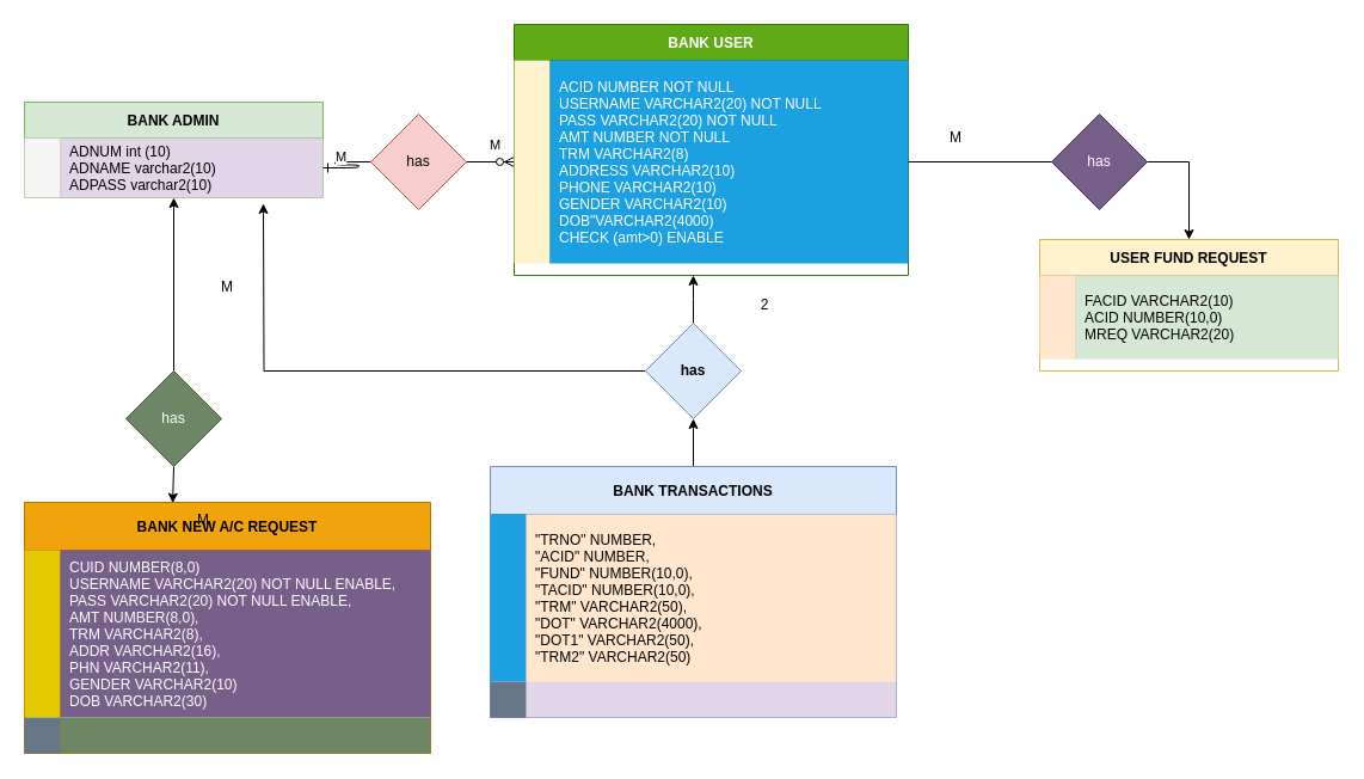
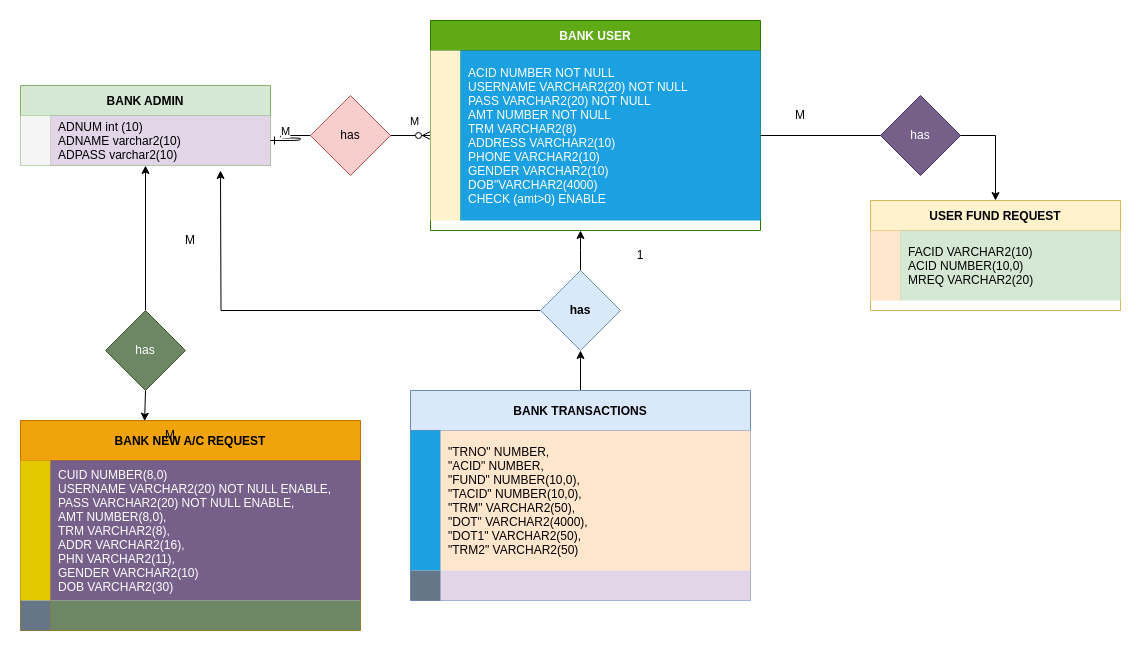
- <mxCell id="27" value="2" style="text;strokeColor=none;align=center;fillColor=none;html=1;verticalAlign=middle;whiteSpace=wrap;rounded=0;" parent="1" vertex="1"><mxGeometry x="610" y="240" width="60" height="30" as="geometry" /></mxCell>
+ <mxCell id="27" value="1" style="text;strokeColor=none;align=center;fillColor=none;html=1;verticalAlign=middle;whiteSpace=wrap;rounded=0;" parent="1" vertex="1"><mxGeometry x="610" y="240" width="60" height="30" as="geometry" /></mxCell>
